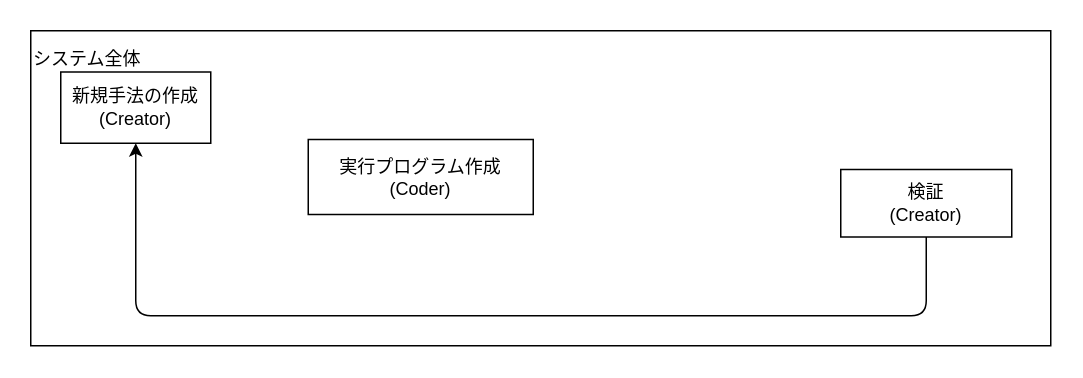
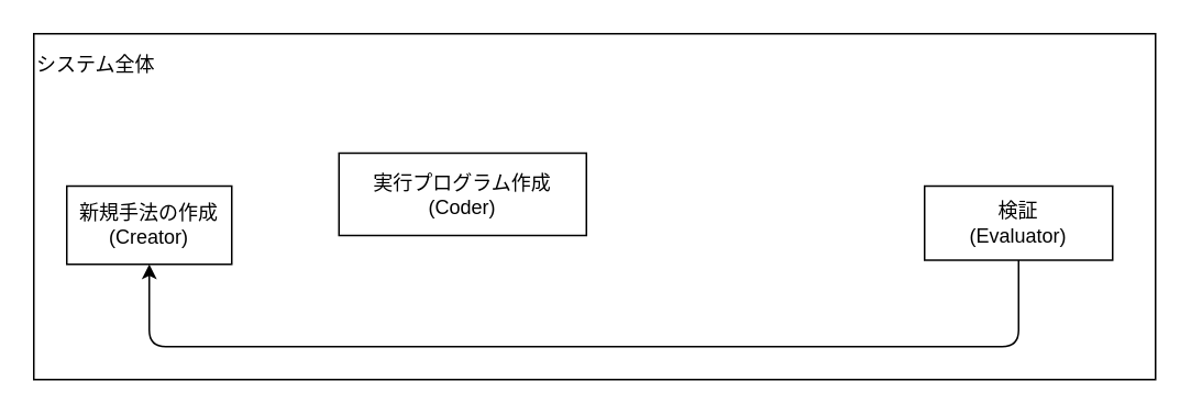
- <mxCell id="4" value="新規手法の作成&lt;br&gt;(Creator)" style="rounded=0;whiteSpace=wrap;html=1;" parent="1" vertex="1"><mxGeometry x="40" y="47.5" width="100" height="47.5" as="geometry" /></mxCell>
+ <mxCell id="4" value="新規手法の作成&lt;br&gt;(Creator)" style="rounded=0;whiteSpace=wrap;html=1;" parent="1" vertex="1"><mxGeometry x="40" y="112.5" width="100" height="47.5" as="geometry" /></mxCell>
- <mxCell id="3" value="検証&lt;br&gt;(Creator)" style="rounded=0;whiteSpace=wrap;html=1;" parent="1" vertex="1"><mxGeometry x="560" y="112.5" width="114" height="45" as="geometry" /></mxCell>
+ <mxCell id="3" value="検証&lt;br&gt;(Evaluator)" style="rounded=0;whiteSpace=wrap;html=1;" parent="1" vertex="1"><mxGeometry x="560" y="112.5" width="114" height="45" as="geometry" /></mxCell>
